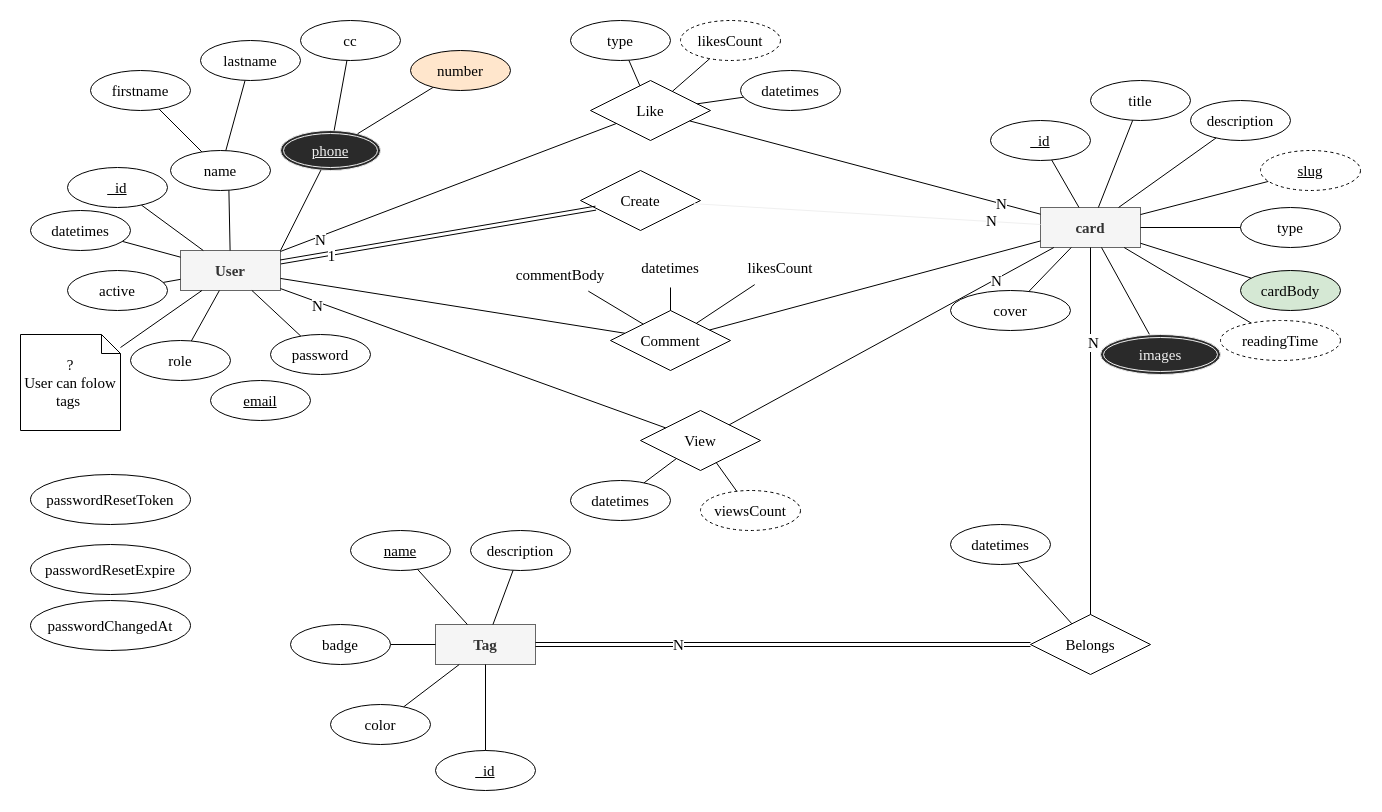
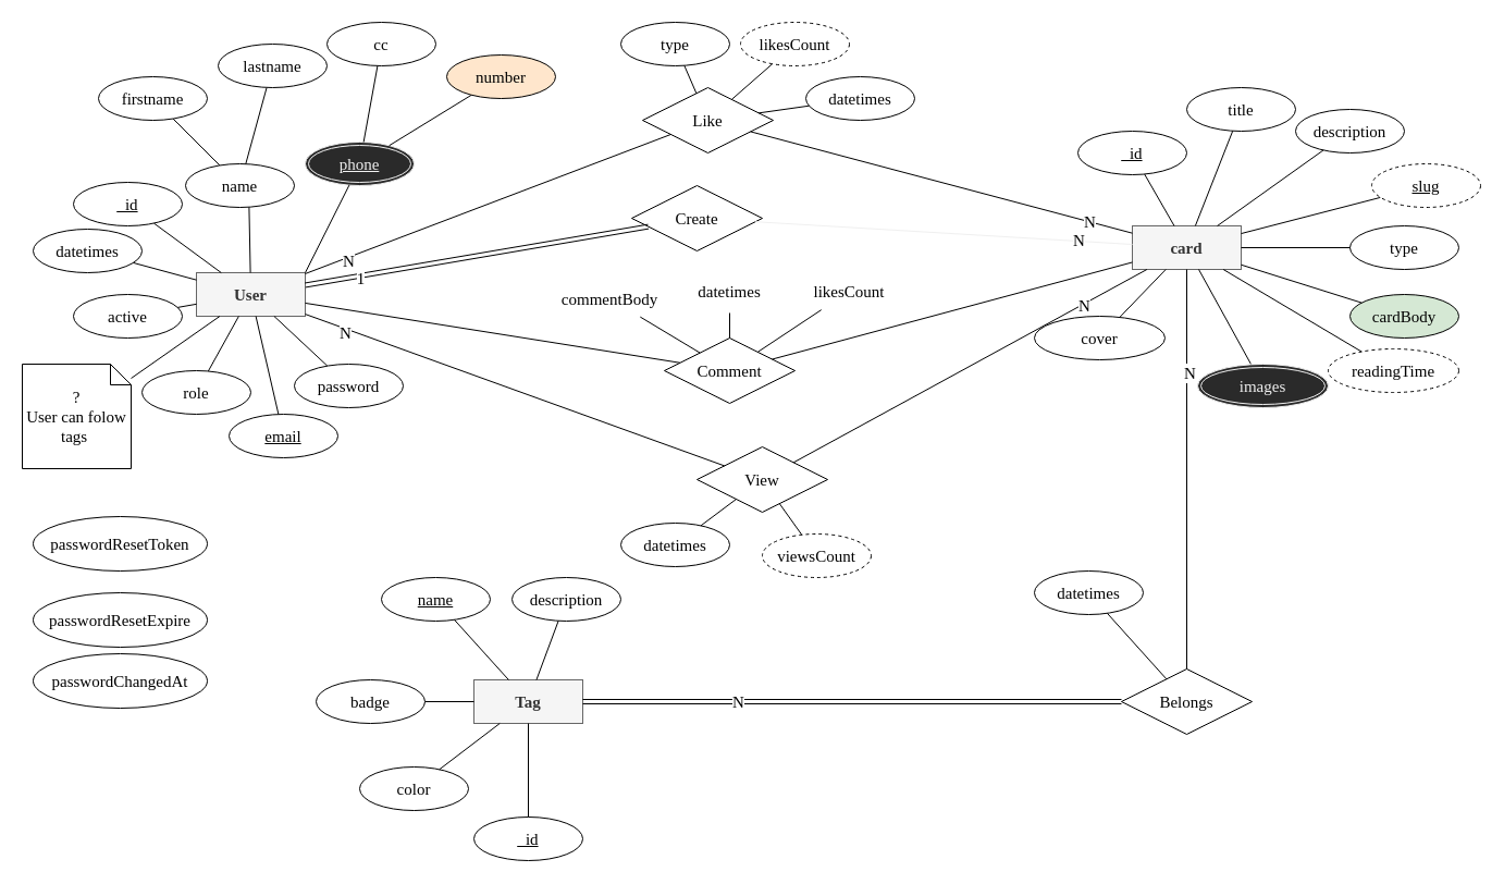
+ <mxCell id="31" value="" style="endArrow=none;html=1;rounded=0;fontFamily=Agave;fontSize=15;" edge="1" target="30" parent="1" source="2"><mxGeometry relative="1" as="geometry"><mxPoint x="175.002" y="520" as="sourcePoint" /><mxPoint x="392.78" y="670" as="targetPoint" /></mxGeometry></mxCell>
